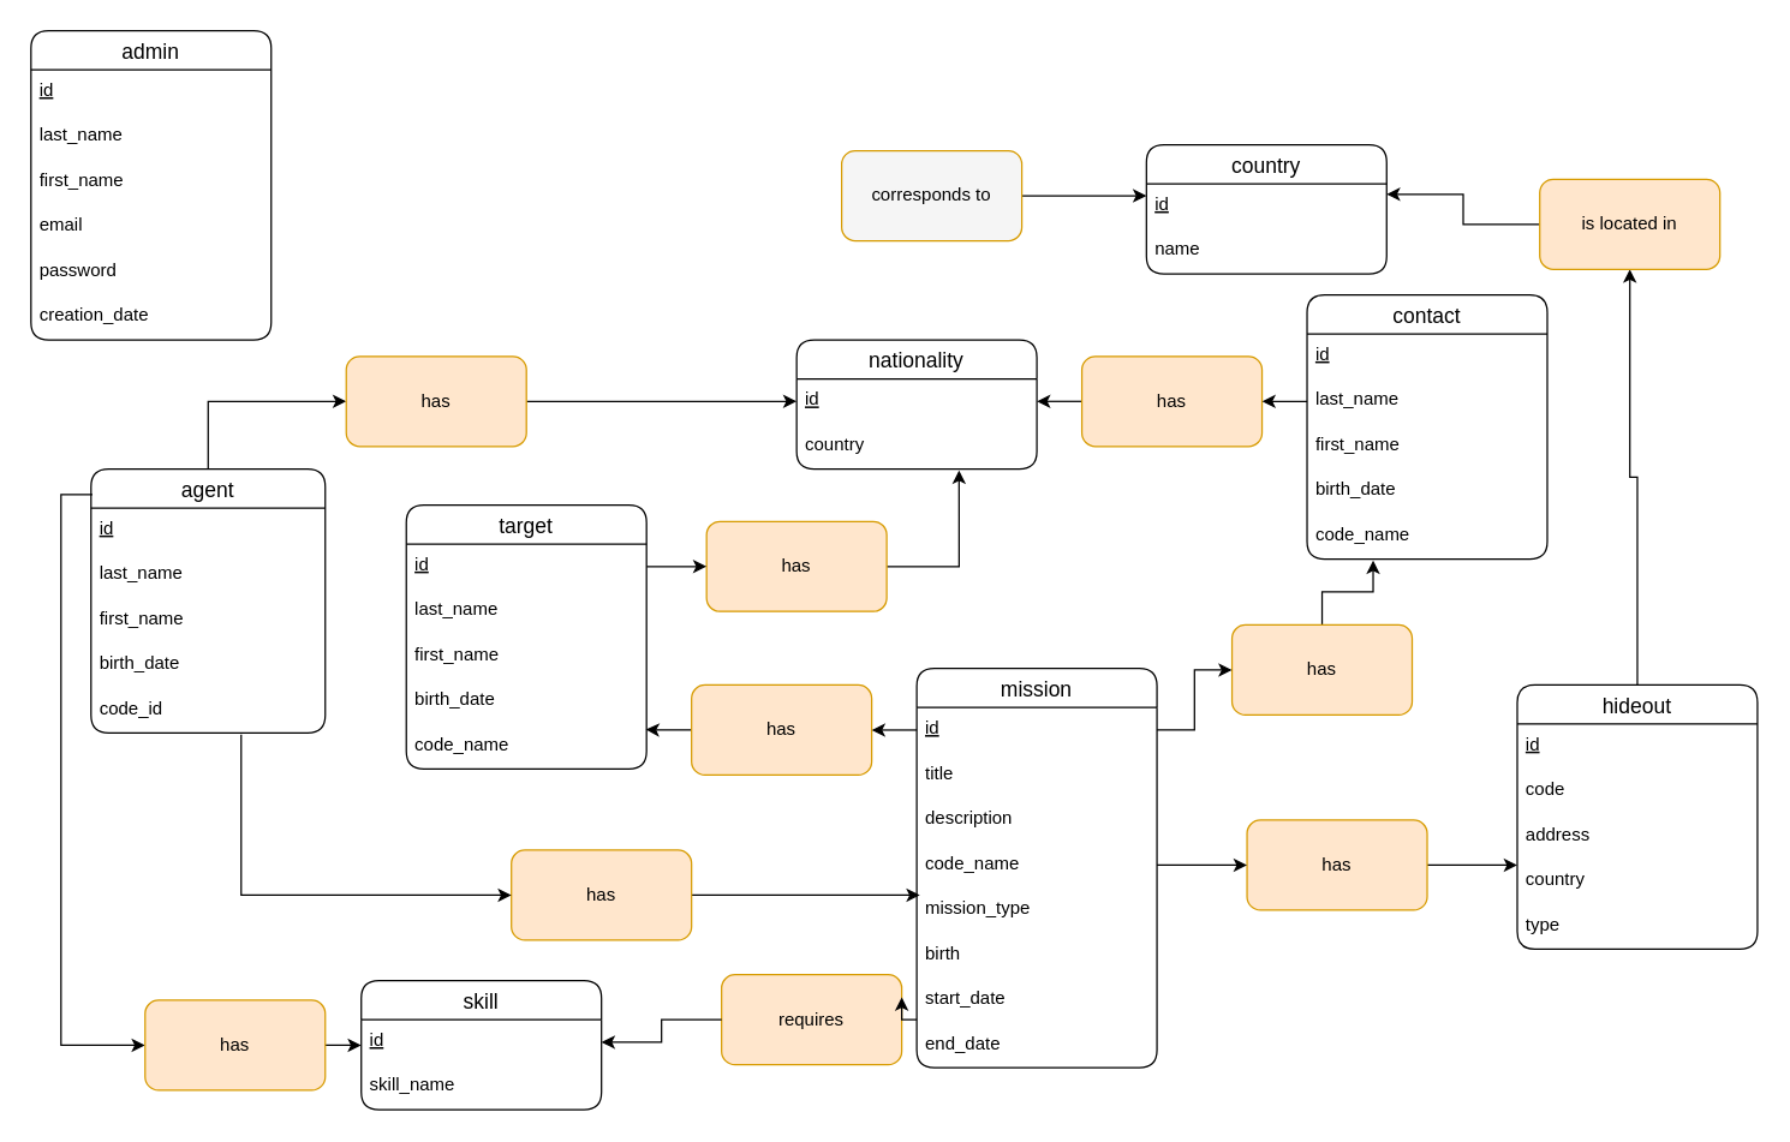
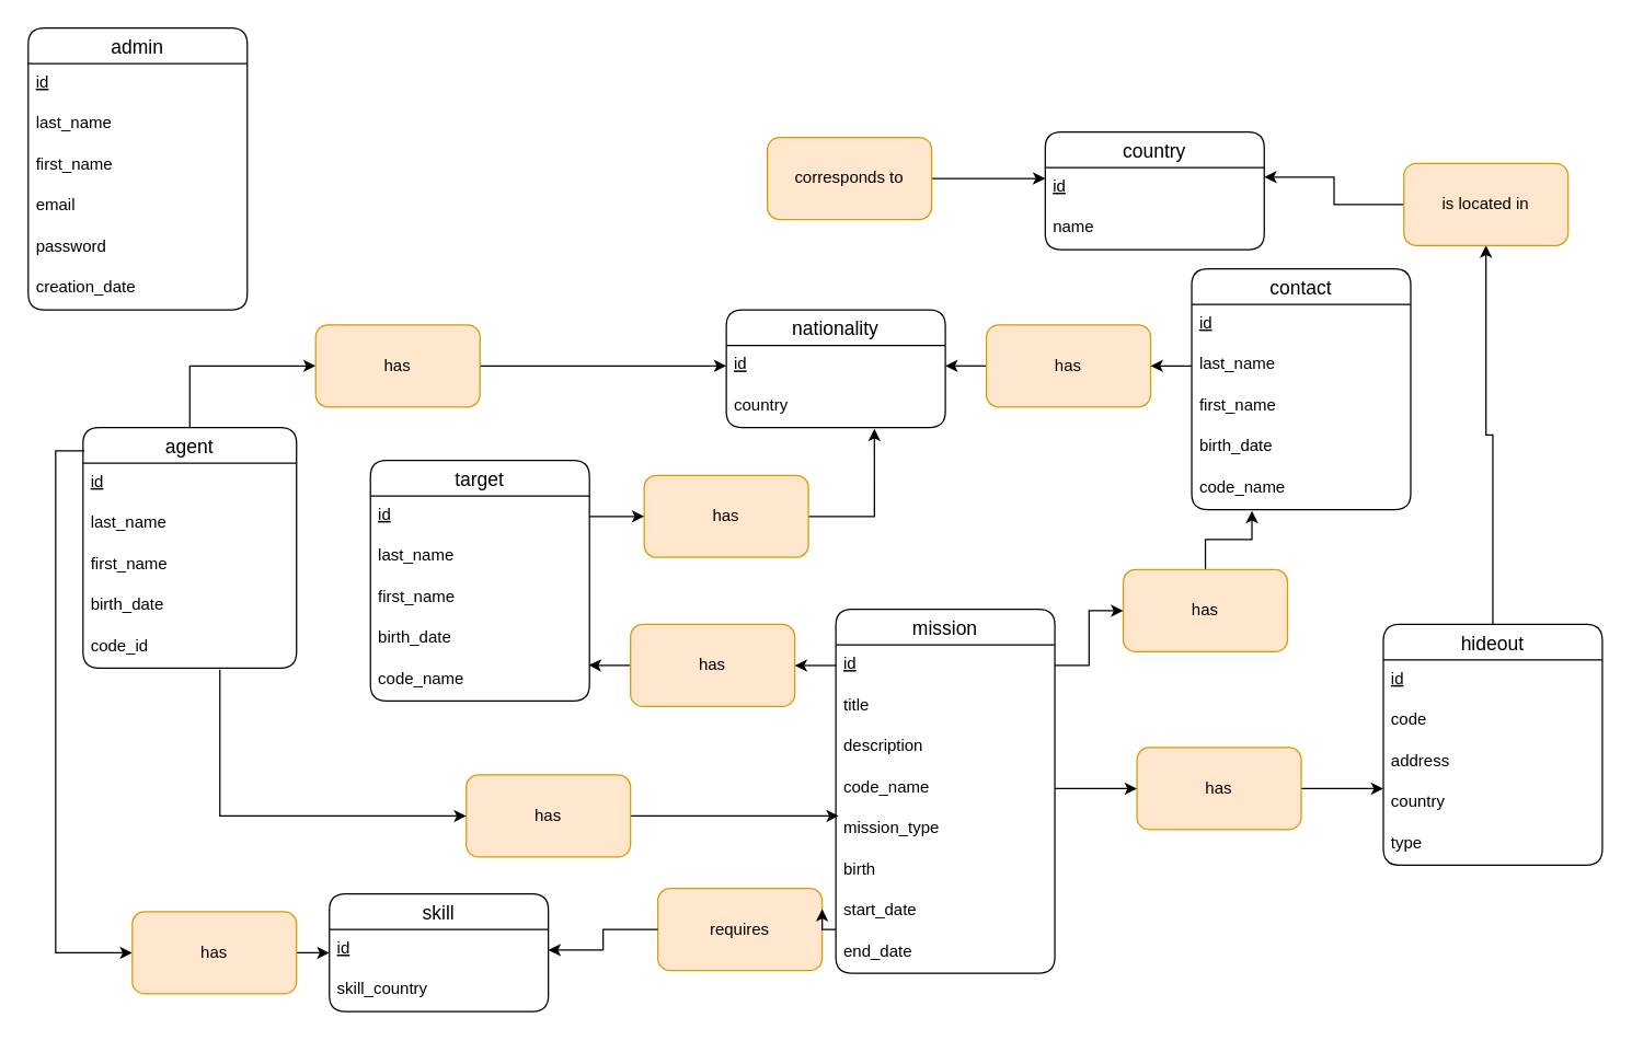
- <mxCell id="57" value="corresponds to" style="rounded=1;whiteSpace=wrap;html=1;fillColor=#f5f5f5;strokeColor=#d79b00;" vertex="1" parent="1"><mxGeometry x="560" y="100" width="120" height="60" as="geometry" /></mxCell>
+ <mxCell id="57" value="corresponds to" style="rounded=1;whiteSpace=wrap;html=1;fillColor=#ffe6cc;strokeColor=#d79b00;" vertex="1" parent="1"><mxGeometry x="560" y="100" width="120" height="60" as="geometry" /></mxCell>
- <mxCell id="16" value="skill_name" style="text;strokeColor=none;fillColor=none;spacingLeft=4;spacingRight=4;overflow=hidden;rotatable=0;points=[[0,0.5],[1,0.5]];portConstraint=eastwest;fontSize=12;" parent="14" vertex="1"><mxGeometry y="56" width="160" height="30" as="geometry" /></mxCell>
+ <mxCell id="16" value="skill_country" style="text;strokeColor=none;fillColor=none;spacingLeft=4;spacingRight=4;overflow=hidden;rotatable=0;points=[[0,0.5],[1,0.5]];portConstraint=eastwest;fontSize=12;" parent="14" vertex="1"><mxGeometry y="56" width="160" height="30" as="geometry" /></mxCell>
